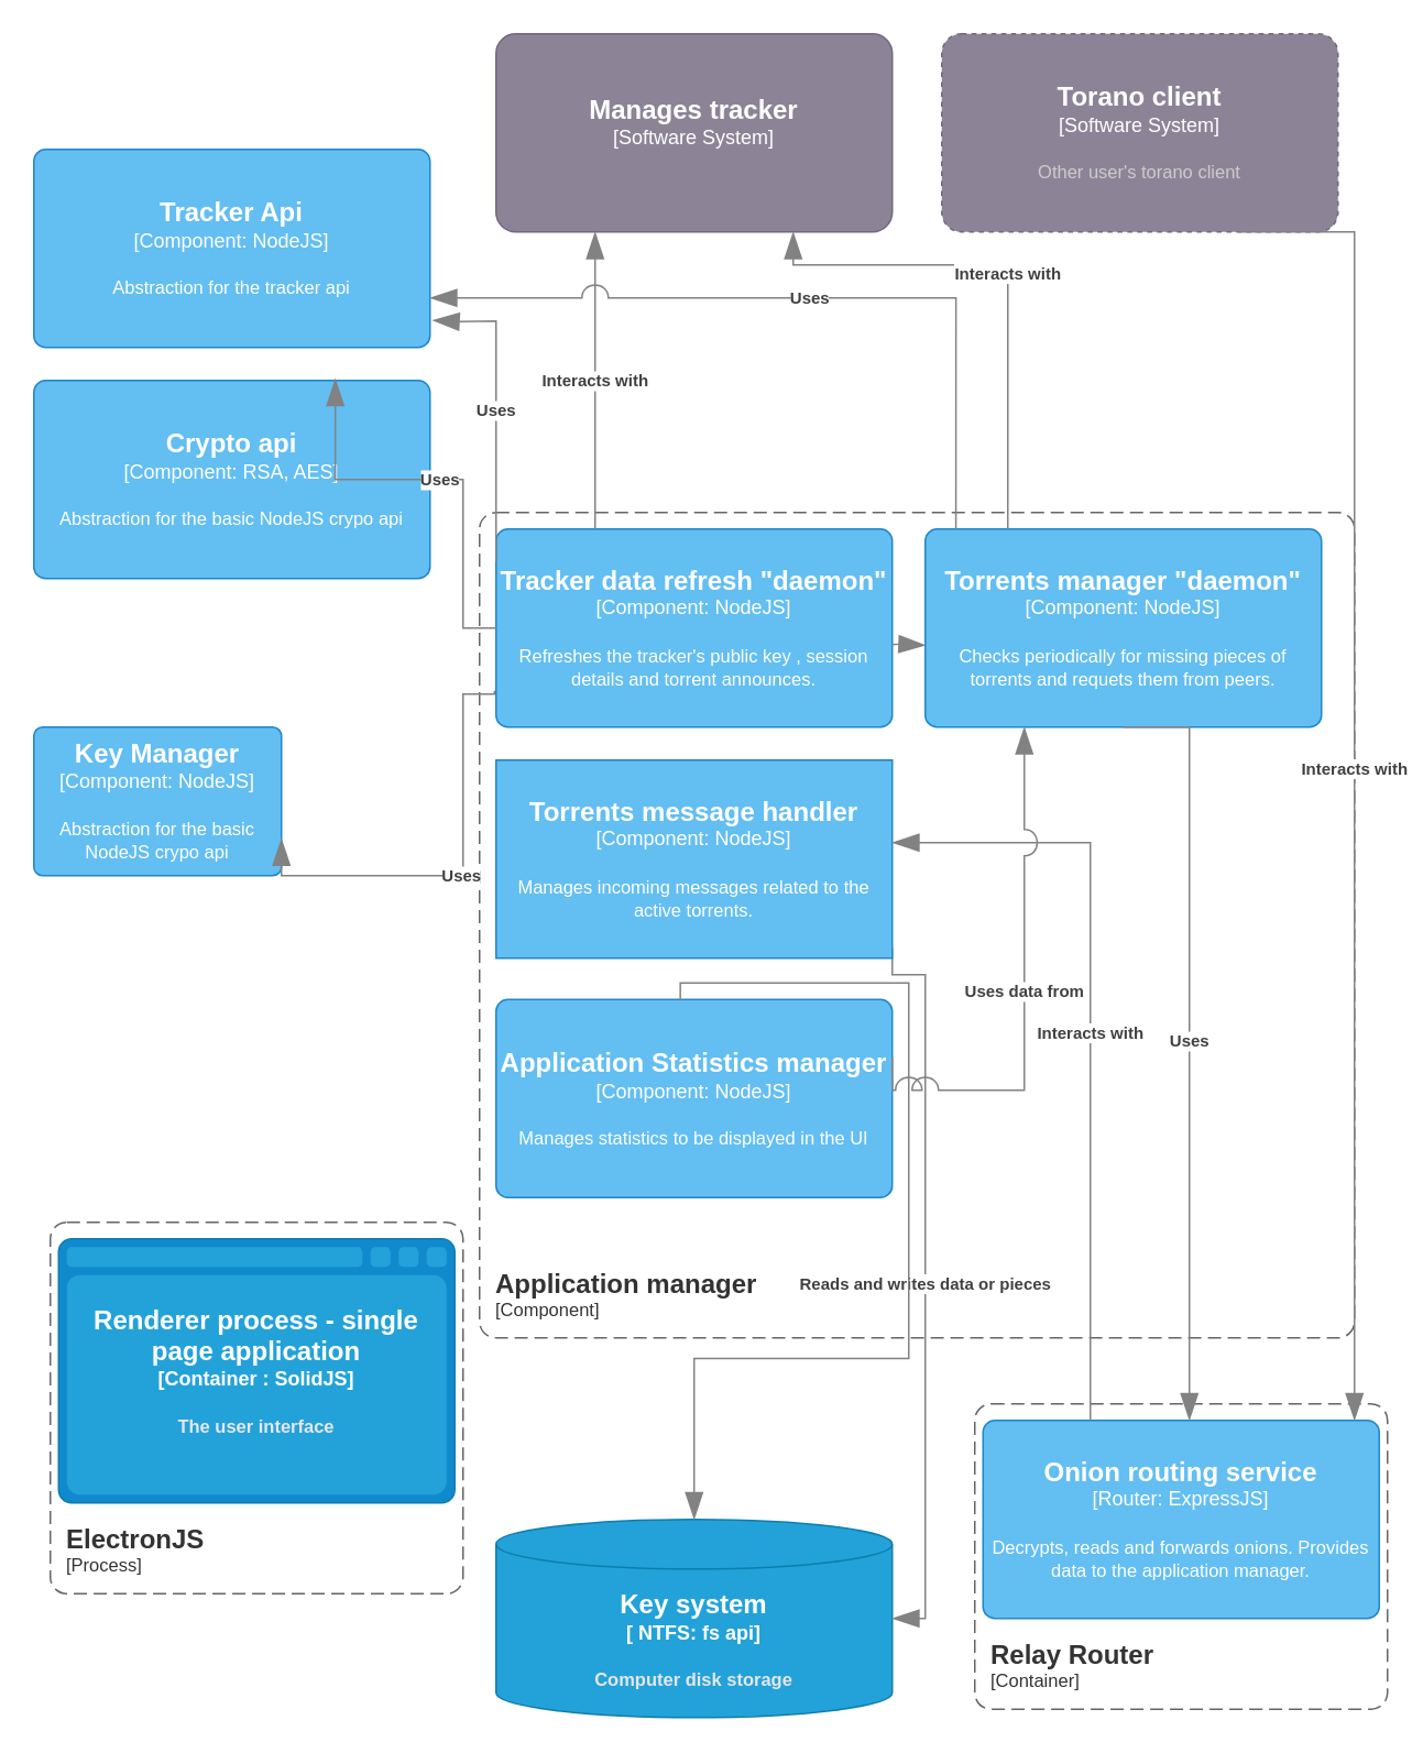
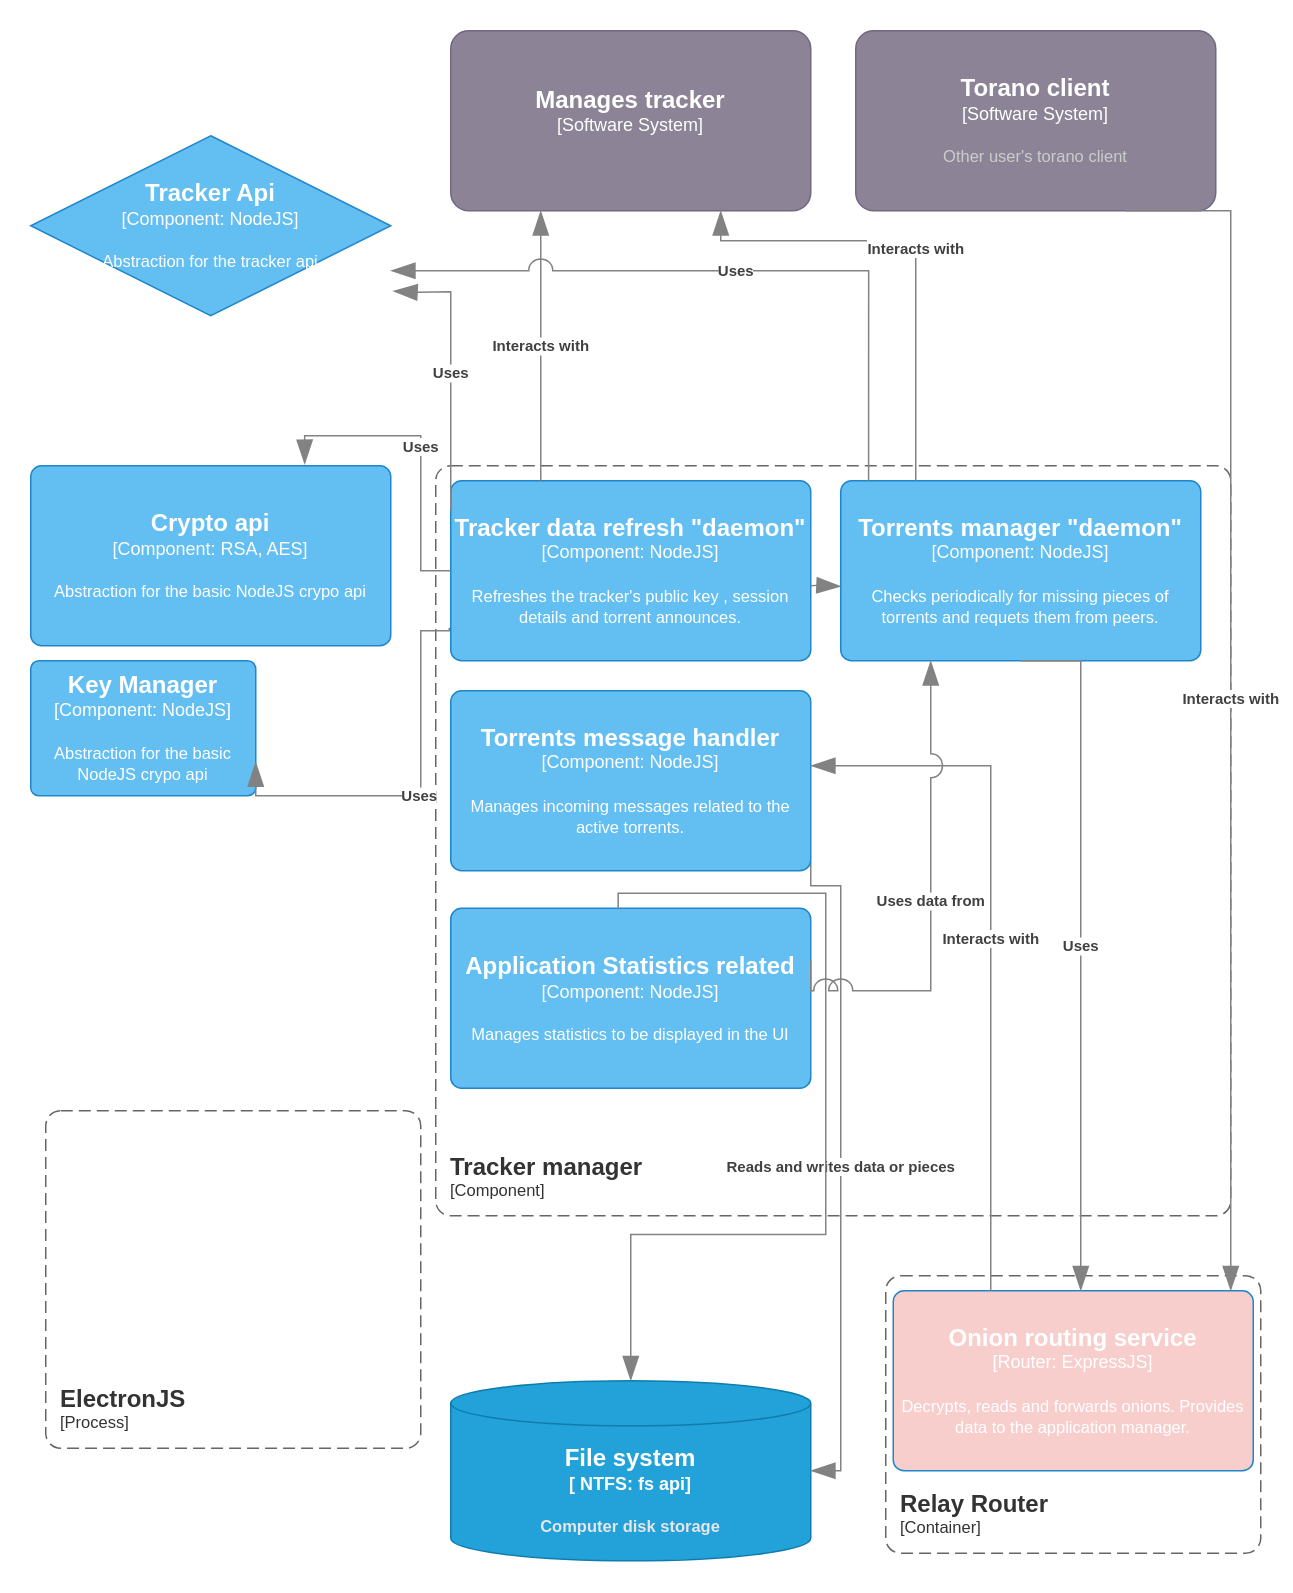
- <mxCell id="13" value="&lt;font style=&quot;font-size: 16px&quot;&gt;&lt;b&gt;Torano client&lt;/b&gt;&lt;/font&gt;&lt;div&gt;[Software System]&lt;/div&gt;&lt;br&gt;&lt;div&gt;&lt;font style=&quot;font-size: 11px&quot;&gt;&lt;font color=&quot;#cccccc&quot;&gt;Other user's torano client&lt;/font&gt;&lt;/div&gt;" style="rounded=1;whiteSpace=wrap;html=1;labelBackgroundColor=none;fillColor=#8C8496;fontColor=#ffffff;align=center;arcSize=10;strokeColor=#736782;metaEdit=1;resizable=0;points=[[0.25,0,0],[0.5,0,0],[0.75,0,0],[1,0.25,0],[1,0.5,0],[1,0.75,0],[0.75,1,0],[0.5,1,0],[0.25,1,0],[0,0.75,0],[0,0.5,0],[0,0.25,0]];dashed=1;" vertex="1" parent="1"><mxGeometry x="570" y="20" width="240" height="120" as="geometry" /></mxCell>
+ <mxCell id="13" value="&lt;font style=&quot;font-size: 16px&quot;&gt;&lt;b&gt;Torano client&lt;/b&gt;&lt;/font&gt;&lt;div&gt;[Software System]&lt;/div&gt;&lt;br&gt;&lt;div&gt;&lt;font style=&quot;font-size: 11px&quot;&gt;&lt;font color=&quot;#cccccc&quot;&gt;Other user's torano client&lt;/font&gt;&lt;/div&gt;" style="rounded=1;whiteSpace=wrap;html=1;labelBackgroundColor=none;fillColor=#8C8496;fontColor=#ffffff;align=center;arcSize=10;strokeColor=#736782;metaEdit=1;resizable=0;points=[[0.25,0,0],[0.5,0,0],[0.75,0,0],[1,0.25,0],[1,0.5,0],[1,0.75,0],[0.75,1,0],[0.5,1,0],[0.25,1,0],[0,0.75,0],[0,0.5,0],[0,0.25,0]];" vertex="1" parent="1"><mxGeometry x="570" y="20" width="240" height="120" as="geometry" /></mxCell>
- <mxCell id="4" value="&lt;font style=&quot;font-size: 16px&quot;&gt;&lt;b&gt;Tracker Api&lt;/b&gt;&lt;/font&gt;&lt;div&gt;[Component: NodeJS]&lt;/div&gt;&lt;br&gt;&lt;div&gt;&lt;font style=&quot;font-size: 11px&quot;&gt;Abstraction for the tracker api&lt;/font&gt;&lt;/div&gt;" style="rounded=1;whiteSpace=wrap;html=1;labelBackgroundColor=none;fillColor=#63BEF2;fontColor=#ffffff;align=center;arcSize=6;strokeColor=#2086C9;metaEdit=1;resizable=0;points=[[0.25,0,0],[0.5,0,0],[0.75,0,0],[1,0.25,0],[1,0.5,0],[1,0.75,0],[0.75,1,0],[0.5,1,0],[0.25,1,0],[0,0.75,0],[0,0.5,0],[0,0.25,0]];" parent="1" vertex="1"><mxGeometry y="90" width="240" height="120" as="geometry" x="20" /></mxCell>
+ <mxCell id="4" value="&lt;font style=&quot;font-size: 16px&quot;&gt;&lt;b&gt;Tracker Api&lt;/b&gt;&lt;/font&gt;&lt;div&gt;[Component: NodeJS]&lt;/div&gt;&lt;br&gt;&lt;div&gt;&lt;font style=&quot;font-size: 11px&quot;&gt;Abstraction for the tracker api&lt;/font&gt;&lt;/div&gt;" style="rhombus;whiteSpace=wrap;html=1;labelBackgroundColor=none;fillColor=#63BEF2;fontColor=#ffffff;align=center;arcSize=6;strokeColor=#2086C9;metaEdit=1;resizable=0;points=[[0.25,0,0],[0.5,0,0],[0.75,0,0],[1,0.25,0],[1,0.5,0],[1,0.75,0],[0.75,1,0],[0.5,1,0],[0.25,1,0],[0,0.75,0],[0,0.5,0],[0,0.25,0]];" parent="1" vertex="1"><mxGeometry y="90" width="240" height="120" as="geometry" x="20" /></mxCell>
- <mxCell id="3" value="&lt;font style=&quot;font-size: 16px&quot;&gt;&lt;b&gt;Crypto api&lt;/b&gt;&lt;/font&gt;&lt;div&gt;[Component: RSA, AES]&lt;/div&gt;&lt;br&gt;&lt;div&gt;&lt;font style=&quot;font-size: 11px&quot;&gt;Abstraction for the basic NodeJS crypo api&lt;/font&gt;&lt;/div&gt;" style="rounded=1;whiteSpace=wrap;html=1;labelBackgroundColor=none;fillColor=#63BEF2;fontColor=#ffffff;align=center;arcSize=6;strokeColor=#2086C9;metaEdit=1;resizable=0;points=[[0.25,0,0],[0.5,0,0],[0.75,0,0],[1,0.25,0],[1,0.5,0],[1,0.75,0],[0.75,1,0],[0.5,1,0],[0.25,1,0],[0,0.75,0],[0,0.5,0],[0,0.25,0]];" parent="1" vertex="1"><mxGeometry x="20" y="230" width="240" height="120" as="geometry" /></mxCell>
+ <mxCell id="3" value="&lt;font style=&quot;font-size: 16px&quot;&gt;&lt;b&gt;Crypto api&lt;/b&gt;&lt;/font&gt;&lt;div&gt;[Component: RSA, AES]&lt;/div&gt;&lt;br&gt;&lt;div&gt;&lt;font style=&quot;font-size: 11px&quot;&gt;Abstraction for the basic NodeJS crypo api&lt;/font&gt;&lt;/div&gt;" style="rounded=1;whiteSpace=wrap;html=1;labelBackgroundColor=none;fillColor=#63BEF2;fontColor=#ffffff;align=center;arcSize=6;strokeColor=#2086C9;metaEdit=1;resizable=0;points=[[0.25,0,0],[0.5,0,0],[0.75,0,0],[1,0.25,0],[1,0.5,0],[1,0.75,0],[0.75,1,0],[0.5,1,0],[0.25,1,0],[0,0.75,0],[0,0.5,0],[0,0.25,0]];" parent="1" vertex="1"><mxGeometry y="310" width="240" height="120" as="geometry" x="20" /></mxCell>
- <mxCell id="15" value="&lt;font style=&quot;font-size: 16px&quot;&gt;&lt;b&gt;Torrents message handler&lt;/b&gt;&lt;/font&gt;&lt;div&gt;[Component: NodeJS]&lt;/div&gt;&lt;br&gt;&lt;div&gt;&lt;font style=&quot;font-size: 11px&quot;&gt;Manages incoming messages related to the active torrents.&lt;/font&gt;&lt;/div&gt;" style="whiteSpace=wrap;html=1;labelBackgroundColor=none;fillColor=#63BEF2;fontColor=#ffffff;align=center;arcSize=6;strokeColor=#2086C9;metaEdit=1;resizable=0;points=[[0.25,0,0],[0.5,0,0],[0.75,0,0],[1,0.25,0],[1,0.5,0],[1,0.75,0],[0.75,1,0],[0.5,1,0],[0.25,1,0],[0,0.75,0],[0,0.5,0],[0,0.25,0]];rounded=0;" vertex="1" parent="1"><mxGeometry x="300" y="460" width="240" height="120" as="geometry" /></mxCell>
+ <mxCell id="15" value="&lt;font style=&quot;font-size: 16px&quot;&gt;&lt;b&gt;Torrents message handler&lt;/b&gt;&lt;/font&gt;&lt;div&gt;[Component: NodeJS]&lt;/div&gt;&lt;br&gt;&lt;div&gt;&lt;font style=&quot;font-size: 11px&quot;&gt;Manages incoming messages related to the active torrents.&lt;/font&gt;&lt;/div&gt;" style="rounded=1;whiteSpace=wrap;html=1;labelBackgroundColor=none;fillColor=#63BEF2;fontColor=#ffffff;align=center;arcSize=6;strokeColor=#2086C9;metaEdit=1;resizable=0;points=[[0.25,0,0],[0.5,0,0],[0.75,0,0],[1,0.25,0],[1,0.5,0],[1,0.75,0],[0.75,1,0],[0.5,1,0],[0.25,1,0],[0,0.75,0],[0,0.5,0],[0,0.25,0]];" vertex="1" parent="1"><mxGeometry x="300" y="460" width="240" height="120" as="geometry" /></mxCell>
- <mxCell id="16" value="&lt;font style=&quot;font-size: 16px&quot;&gt;&lt;b&gt;Application Statistics manager&lt;/b&gt;&lt;/font&gt;&lt;div&gt;[Component: NodeJS]&lt;/div&gt;&lt;br&gt;&lt;div&gt;&lt;font style=&quot;font-size: 11px&quot;&gt;Manages statistics to be displayed in the UI&lt;/font&gt;&lt;/div&gt;" style="rounded=1;whiteSpace=wrap;html=1;labelBackgroundColor=none;fillColor=#63BEF2;fontColor=#ffffff;align=center;arcSize=6;strokeColor=#2086C9;metaEdit=1;resizable=0;points=[[0.25,0,0],[0.5,0,0],[0.75,0,0],[1,0.25,0],[1,0.5,0],[1,0.75,0],[0.75,1,0],[0.5,1,0],[0.25,1,0],[0,0.75,0],[0,0.5,0],[0,0.25,0]];" vertex="1" parent="1"><mxGeometry x="300" y="605" width="240" height="120" as="geometry" /></mxCell>
+ <mxCell id="16" value="&lt;font style=&quot;font-size: 16px&quot;&gt;&lt;b&gt;Application Statistics related&lt;/b&gt;&lt;/font&gt;&lt;div&gt;[Component: NodeJS]&lt;/div&gt;&lt;br&gt;&lt;div&gt;&lt;font style=&quot;font-size: 11px&quot;&gt;Manages statistics to be displayed in the UI&lt;/font&gt;&lt;/div&gt;" style="rounded=1;whiteSpace=wrap;html=1;labelBackgroundColor=none;fillColor=#63BEF2;fontColor=#ffffff;align=center;arcSize=6;strokeColor=#2086C9;metaEdit=1;resizable=0;points=[[0.25,0,0],[0.5,0,0],[0.75,0,0],[1,0.25,0],[1,0.5,0],[1,0.75,0],[0.75,1,0],[0.5,1,0],[0.25,1,0],[0,0.75,0],[0,0.5,0],[0,0.25,0]];" vertex="1" parent="1"><mxGeometry x="300" y="605" width="240" height="120" as="geometry" /></mxCell>
- <mxCell id="2" value="&lt;font style=&quot;font-size: 16px&quot;&gt;&lt;b&gt;&lt;div style=&quot;text-align: left&quot;&gt;Application manager&lt;/div&gt;&lt;/b&gt;&lt;/font&gt;&lt;div style=&quot;text-align: left&quot;&gt;[Component]&lt;/div&gt;" style="rounded=1;fontSize=11;whiteSpace=wrap;html=1;dashed=1;arcSize=20;fillColor=none;strokeColor=#666666;fontColor=#333333;labelBackgroundColor=none;align=left;verticalAlign=bottom;labelBorderColor=none;spacingTop=0;spacing=10;dashPattern=8 4;metaEdit=1;rotatable=0;perimeter=rectanglePerimeter;noLabel=0;labelPadding=0;allowArrows=0;connectable=0;expand=0;recursiveResize=0;editable=1;pointerEvents=0;absoluteArcSize=1;points=[[0.25,0,0],[0.5,0,0],[0.75,0,0],[1,0.25,0],[1,0.5,0],[1,0.75,0],[0.75,1,0],[0.5,1,0],[0.25,1,0],[0,0.75,0],[0,0.5,0],[0,0.25,0]];" parent="1" vertex="1"><mxGeometry x="290" y="310" width="530" height="500" as="geometry" /></mxCell>
+ <mxCell id="2" value="&lt;font style=&quot;font-size: 16px&quot;&gt;&lt;b&gt;&lt;div style=&quot;text-align: left&quot;&gt;Tracker manager&lt;/div&gt;&lt;/b&gt;&lt;/font&gt;&lt;div style=&quot;text-align: left&quot;&gt;[Component]&lt;/div&gt;" style="rounded=1;fontSize=11;whiteSpace=wrap;html=1;dashed=1;arcSize=20;fillColor=none;strokeColor=#666666;fontColor=#333333;labelBackgroundColor=none;align=left;verticalAlign=bottom;labelBorderColor=none;spacingTop=0;spacing=10;dashPattern=8 4;metaEdit=1;rotatable=0;perimeter=rectanglePerimeter;noLabel=0;labelPadding=0;allowArrows=0;connectable=0;expand=0;recursiveResize=0;editable=1;pointerEvents=0;absoluteArcSize=1;points=[[0.25,0,0],[0.5,0,0],[0.75,0,0],[1,0.25,0],[1,0.5,0],[1,0.75,0],[0.75,1,0],[0.5,1,0],[0.25,1,0],[0,0.75,0],[0,0.5,0],[0,0.25,0]];" parent="1" vertex="1"><mxGeometry x="290" y="310" width="530" height="500" as="geometry" /></mxCell>
- <mxCell id="6" value="&lt;font style=&quot;font-size: 16px&quot;&gt;&lt;b&gt;Renderer process - single page application&lt;/font&gt;&lt;div&gt;[Container :&amp;nbsp;SolidJS]&lt;/div&gt;&lt;br&gt;&lt;div&gt;&lt;font style=&quot;font-size: 11px&quot;&gt;&lt;font color=&quot;#E6E6E6&quot;&gt;The user interface&lt;/font&gt;&lt;/div&gt;" style="shape=mxgraph.c4.webBrowserContainer;whiteSpace=wrap;html=1;boundedLbl=1;rounded=0;labelBackgroundColor=none;fillColor=#118ACD;fontSize=12;fontColor=#ffffff;align=center;strokeColor=#0E7DAD;metaEdit=1;points=[[0.5,0,0],[1,0.25,0],[1,0.5,0],[1,0.75,0],[0.5,1,0],[0,0.75,0],[0,0.5,0],[0,0.25,0]];resizable=0;" parent="1" vertex="1"><mxGeometry x="35" y="750" width="240" height="160" as="geometry" /></mxCell>
- <mxCell id="10" value="&lt;font style=&quot;font-size: 16px&quot;&gt;&lt;b&gt;Onion routing service&lt;/b&gt;&lt;/font&gt;&lt;div&gt;[Router: ExpressJS]&lt;/div&gt;&lt;br&gt;&lt;div&gt;&lt;font style=&quot;font-size: 11px&quot;&gt;Decrypts, reads and forwards onions. Provides data to the application manager.&lt;/font&gt;&lt;/div&gt;" style="rounded=1;whiteSpace=wrap;html=1;labelBackgroundColor=none;fillColor=#63BEF2;fontColor=#ffffff;align=center;arcSize=6;strokeColor=#2086C9;metaEdit=1;resizable=0;points=[[0.25,0,0],[0.5,0,0],[0.75,0,0],[1,0.25,0],[1,0.5,0],[1,0.75,0],[0.75,1,0],[0.5,1,0],[0.25,1,0],[0,0.75,0],[0,0.5,0],[0,0.25,0]];" parent="1" vertex="1"><mxGeometry x="595" y="860" width="240" height="120" as="geometry" /></mxCell>
+ <mxCell id="10" value="&lt;font style=&quot;font-size: 16px&quot;&gt;&lt;b&gt;Onion routing service&lt;/b&gt;&lt;/font&gt;&lt;div&gt;[Router: ExpressJS]&lt;/div&gt;&lt;br&gt;&lt;div&gt;&lt;font style=&quot;font-size: 11px&quot;&gt;Decrypts, reads and forwards onions. Provides data to the application manager.&lt;/font&gt;&lt;/div&gt;" style="rounded=1;whiteSpace=wrap;html=1;labelBackgroundColor=none;fillColor=#f8cecc;fontColor=#ffffff;align=center;arcSize=6;strokeColor=#2086C9;metaEdit=1;resizable=0;points=[[0.25,0,0],[0.5,0,0],[0.75,0,0],[1,0.25,0],[1,0.5,0],[1,0.75,0],[0.75,1,0],[0.5,1,0],[0.25,1,0],[0,0.75,0],[0,0.5,0],[0,0.25,0]];" parent="1" vertex="1"><mxGeometry x="595" y="860" width="240" height="120" as="geometry" /></mxCell>
- <mxCell id="5" value="&lt;font style=&quot;font-size: 16px&quot;&gt;&lt;b&gt;Key system&lt;/font&gt;&lt;div&gt;[ NTFS:&amp;nbsp;fs api]&lt;/div&gt;&lt;br&gt;&lt;div&gt;&lt;font style=&quot;font-size: 11px&quot;&gt;&lt;font color=&quot;#E6E6E6&quot;&gt;Computer disk storage&lt;/font&gt;&lt;/div&gt;" style="shape=cylinder3;size=15;whiteSpace=wrap;html=1;boundedLbl=1;rounded=0;labelBackgroundColor=none;fillColor=#23A2D9;fontSize=12;fontColor=#ffffff;align=center;strokeColor=#0E7DAD;metaEdit=1;points=[[0.5,0,0],[1,0.25,0],[1,0.5,0],[1,0.75,0],[0.5,1,0],[0,0.75,0],[0,0.5,0],[0,0.25,0]];resizable=0;" parent="1" vertex="1"><mxGeometry x="300" y="920" width="240" height="120" as="geometry" /></mxCell>
+ <mxCell id="5" value="&lt;font style=&quot;font-size: 16px&quot;&gt;&lt;b&gt;File system&lt;/font&gt;&lt;div&gt;[ NTFS:&amp;nbsp;fs api]&lt;/div&gt;&lt;br&gt;&lt;div&gt;&lt;font style=&quot;font-size: 11px&quot;&gt;&lt;font color=&quot;#E6E6E6&quot;&gt;Computer disk storage&lt;/font&gt;&lt;/div&gt;" style="shape=cylinder3;size=15;whiteSpace=wrap;html=1;boundedLbl=1;rounded=0;labelBackgroundColor=none;fillColor=#23A2D9;fontSize=12;fontColor=#ffffff;align=center;strokeColor=#0E7DAD;metaEdit=1;points=[[0.5,0,0],[1,0.25,0],[1,0.5,0],[1,0.75,0],[0.5,1,0],[0,0.75,0],[0,0.5,0],[0,0.25,0]];resizable=0;" parent="1" vertex="1"><mxGeometry x="300" y="920" width="240" height="120" as="geometry" /></mxCell>
